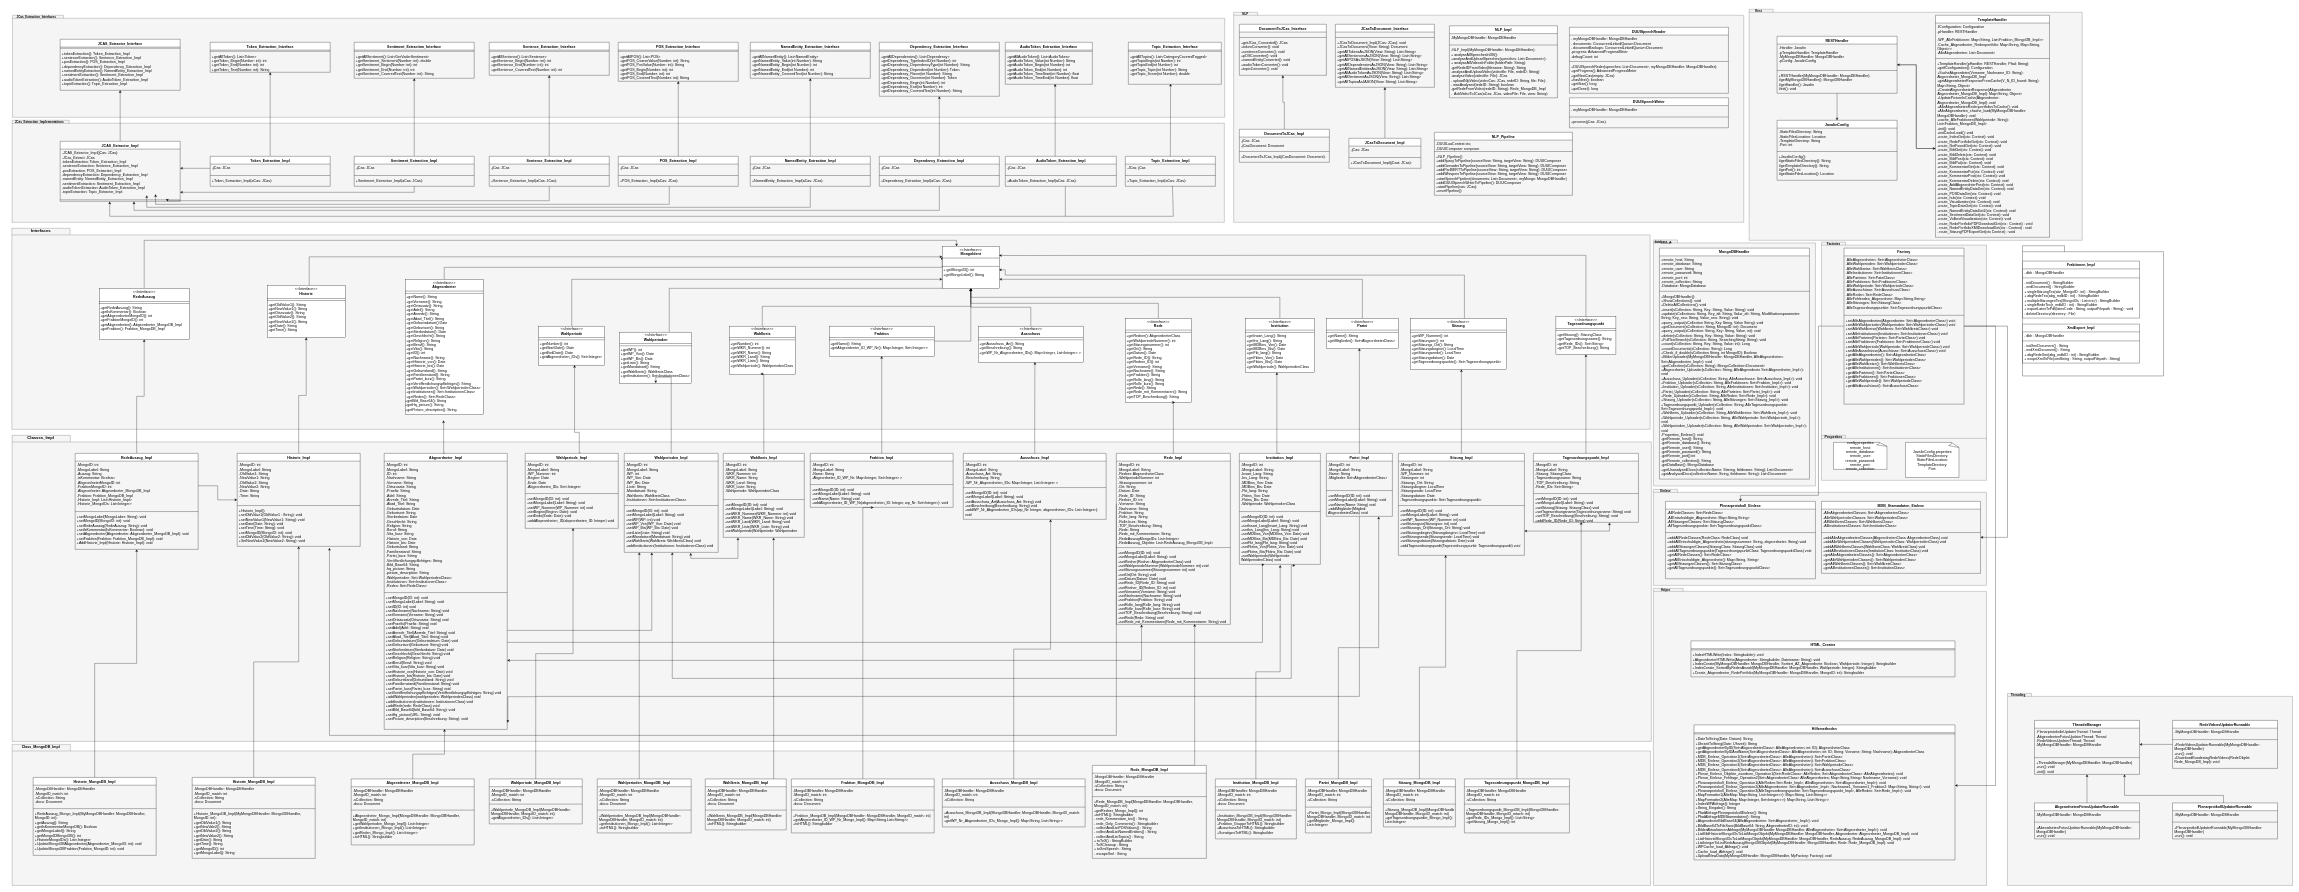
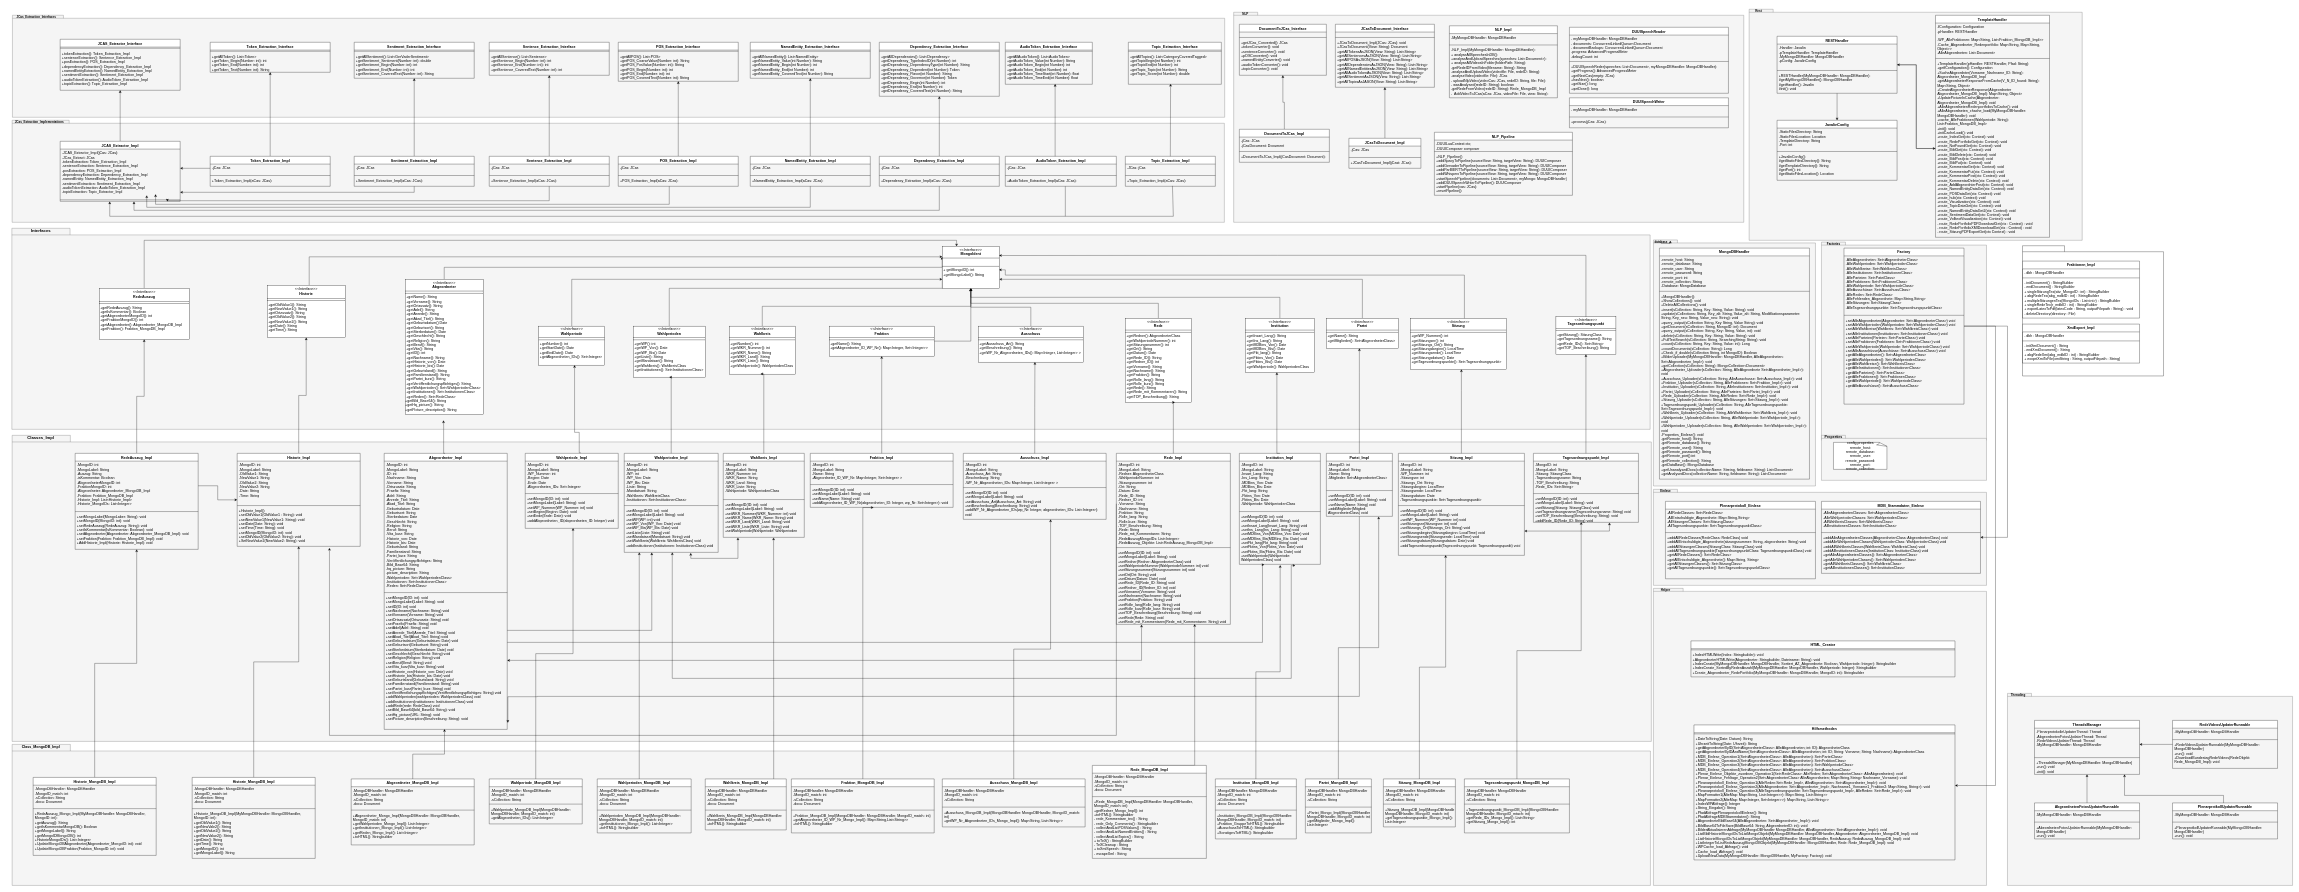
- <mxCell id="68" value="&lt;p style=&quot;margin:0px;margin-top:4px;text-align:center;&quot;&gt;&lt;i&gt;&amp;lt;&amp;lt;Interface&amp;gt;&amp;gt;&lt;/i&gt;&lt;br&gt;&lt;b&gt;Wahlperioden&lt;/b&gt;&lt;br&gt;&lt;/p&gt;&lt;hr size=&quot;1&quot; style=&quot;border-style:solid;&quot;&gt;&lt;hr size=&quot;1&quot; style=&quot;border-style:solid;&quot;&gt;&lt;p style=&quot;margin:0px;margin-left:4px;&quot;&gt;+getWP(): int&lt;br&gt;+getWP_Von(): Date&lt;br&gt;+getWP_Bis(): Date&lt;br&gt;+getListe(): String&lt;br&gt;+getMandatsart(): String&lt;br&gt;+getWahlkreis(): WahlkreisClass&lt;br&gt;+getInstitutionen(): Set&amp;lt;InstitutionenClass&amp;gt;&lt;br&gt;&lt;/p&gt;" style="verticalAlign=top;align=left;overflow=fill;html=1;whiteSpace=wrap;" parent="1" vertex="1"><mxGeometry x="2065" y="1106" width="240" height="170" as="geometry" /></mxCell>
+ <mxCell id="68" value="&lt;p style=&quot;margin:0px;margin-top:4px;text-align:center;&quot;&gt;&lt;i&gt;&amp;lt;&amp;lt;Interface&amp;gt;&amp;gt;&lt;/i&gt;&lt;br&gt;&lt;b&gt;Wahlperioden&lt;/b&gt;&lt;br&gt;&lt;/p&gt;&lt;hr size=&quot;1&quot; style=&quot;border-style:solid;&quot;&gt;&lt;hr size=&quot;1&quot; style=&quot;border-style:solid;&quot;&gt;&lt;p style=&quot;margin:0px;margin-left:4px;&quot;&gt;+getWP(): int&lt;br&gt;+getWP_Von(): Date&lt;br&gt;+getWP_Bis(): Date&lt;br&gt;+getListe(): String&lt;br&gt;+getMandatsart(): String&lt;br&gt;+getWahlkreis(): WahlkreisClass&lt;br&gt;+getInstitutionen(): Set&amp;lt;InstitutionenClass&amp;gt;&lt;br&gt;&lt;/p&gt;" style="verticalAlign=top;align=left;overflow=fill;html=1;whiteSpace=wrap;" parent="1" vertex="1"><mxGeometry x="2110" y="1086" width="240" height="170" as="geometry" /></mxCell>
- <mxCell id="204" value="&lt;div&gt;JavalinConfig.properties&lt;br&gt;&lt;/div&gt;StaticFilesDirectory:&lt;br&gt;StaticFilesLocation:&lt;br&gt;TemplateDirectory:&lt;br&gt;Port:" style="whiteSpace=wrap;html=1;shape=mxgraph.basic.document" parent="1" vertex="1"><mxGeometry x="6350" y="1473.5" width="180" height="117" as="geometry" /></mxCell>
- <mxCell id="103" style="edgeStyle=orthogonalEdgeStyle;rounded=0;orthogonalLoop=1;jettySize=auto;html=1;" parent="1" source="88" target="80" edge="1"><mxGeometry relative="1" as="geometry"><Array as="points"><mxPoint x="6060" y="1086" /><mxPoint x="6060" y="1650" /><mxPoint x="5800" y="1650" /></Array></mxGeometry></mxCell>
